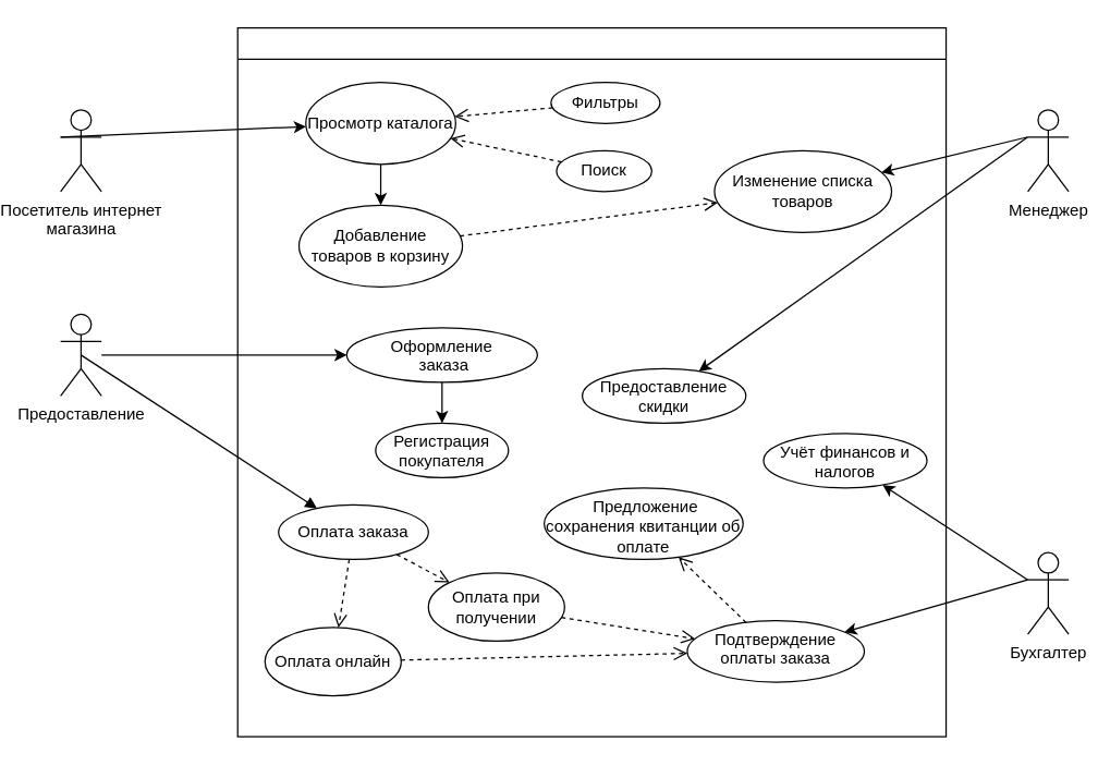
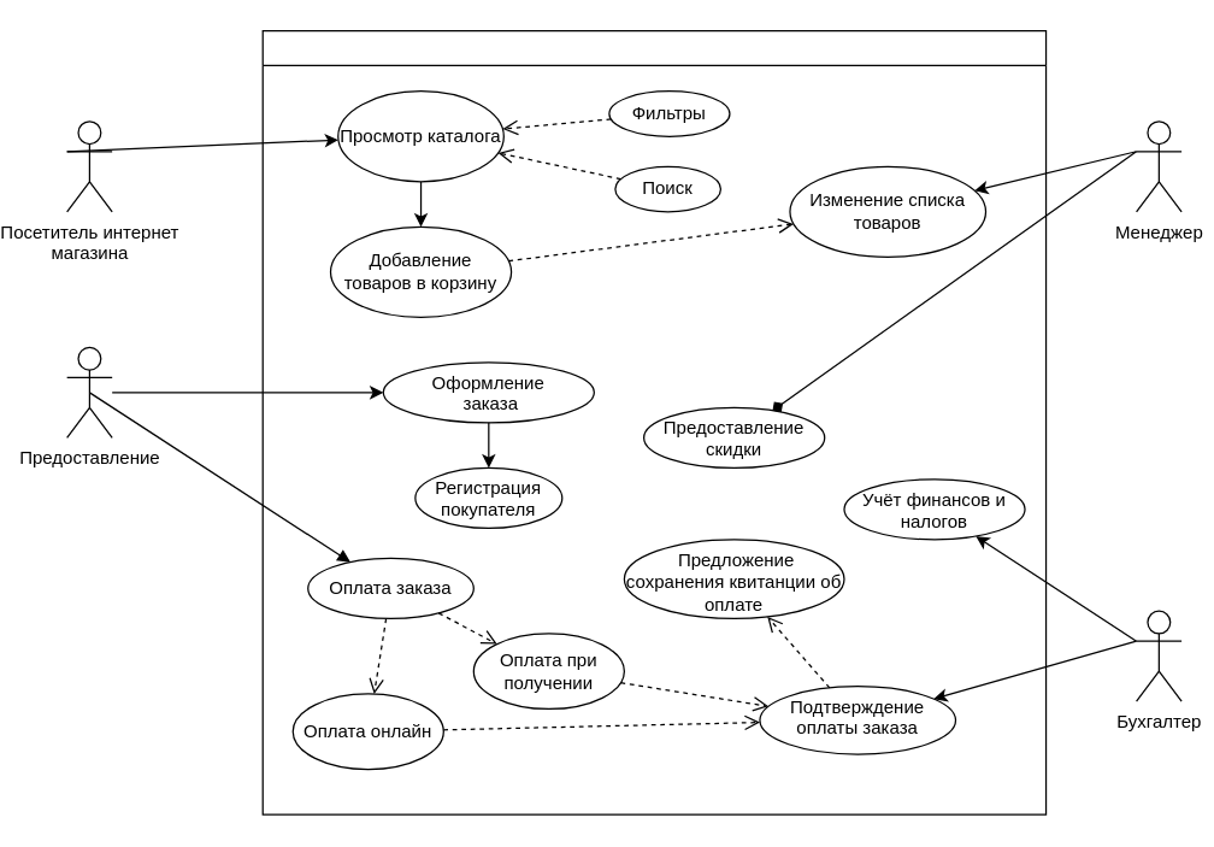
- <mxCell id="33" value="" style="endArrow=classic;html=1;rounded=0;exitX=0;exitY=0.333;exitDx=0;exitDy=0;exitPerimeter=0;" parent="1" source="32" target="20" edge="1"><mxGeometry width="50" height="50" relative="1" as="geometry"><mxPoint x="360" y="250" as="sourcePoint" /><mxPoint x="410" y="200" as="targetPoint" /></mxGeometry></mxCell>
+ <mxCell id="33" value="" style="endArrow=diamond;html=1;rounded=0;exitX=0;exitY=0.333;exitDx=0;exitDy=0;exitPerimeter=0;" parent="1" source="32" target="20" edge="1"><mxGeometry width="50" height="50" relative="1" as="geometry"><mxPoint x="360" y="250" as="sourcePoint" /><mxPoint x="410" y="200" as="targetPoint" /></mxGeometry></mxCell>
- <mxCell id="16" value="&amp;nbsp;Предложение сохранения квитанции об оплате" style="ellipse;whiteSpace=wrap;html=1;verticalAlign=top;" parent="2" vertex="1"><mxGeometry x="225" y="337.5" width="146" height="52.5" as="geometry" /></mxCell>
+ <mxCell id="16" value="&amp;nbsp;Предложение сохранения квитанции об оплате" style="ellipse;whiteSpace=wrap;html=1;verticalAlign=top;" parent="2" vertex="1"><mxGeometry x="240" y="337.5" width="146" height="52.5" as="geometry" /></mxCell>
